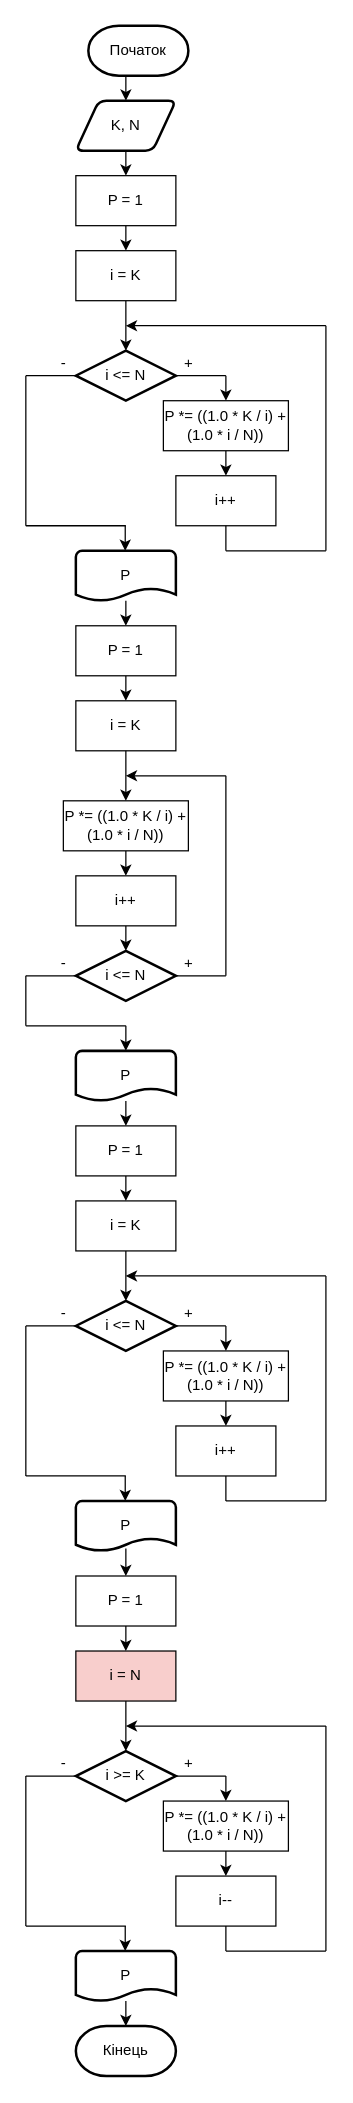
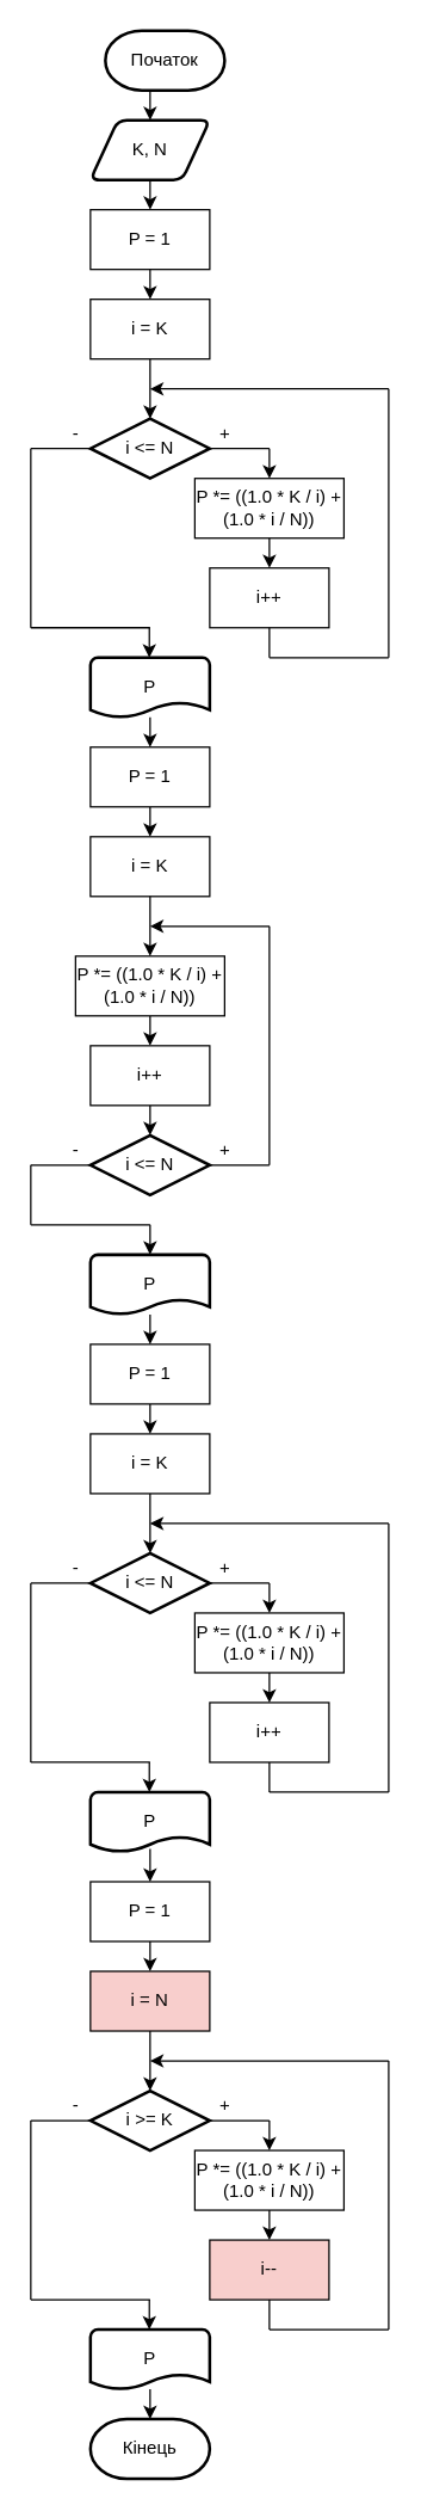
- <mxCell id="80" value="i--" style="rounded=0;whiteSpace=wrap;html=1;" vertex="1" parent="1"><mxGeometry x="140" y="1500" width="80" height="40" as="geometry" /></mxCell>
+ <mxCell id="80" value="i--" style="rounded=0;whiteSpace=wrap;html=1;fillColor=#f8cecc;" vertex="1" parent="1"><mxGeometry x="140" y="1500" width="80" height="40" as="geometry" /></mxCell>
